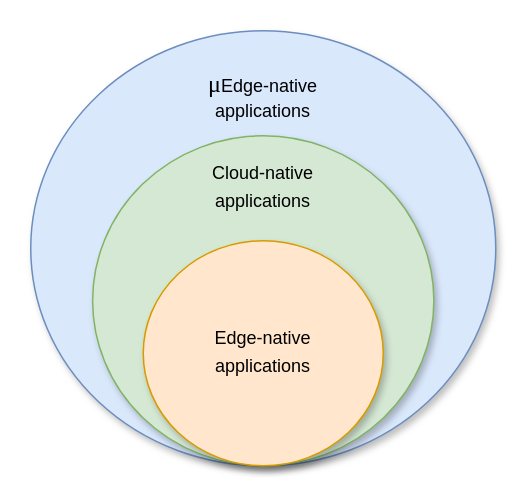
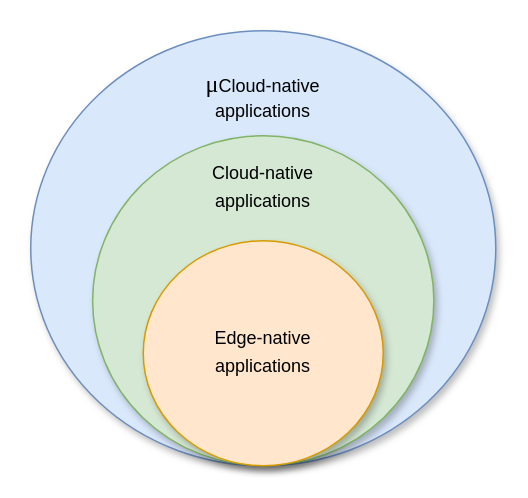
- <mxCell id="9" value="&lt;span style=&quot;font-family: &amp;#34;eurm10&amp;#34; ; font-size: 16px ; text-align: left&quot;&gt;μ&lt;/span&gt;Edge-native" style="text;html=1;strokeColor=none;fillColor=none;align=center;verticalAlign=middle;whiteSpace=wrap;rounded=0;shadow=1;" vertex="1" parent="1"><mxGeometry x="125" y="40" width="100" height="30" as="geometry" /></mxCell>
+ <mxCell id="9" value="&lt;span style=&quot;font-family: &amp;#34;eurm10&amp;#34; ; font-size: 16px ; text-align: left&quot;&gt;μ&lt;/span&gt;Cloud-native" style="text;html=1;strokeColor=none;fillColor=none;align=center;verticalAlign=middle;whiteSpace=wrap;rounded=0;shadow=1;" vertex="1" parent="1"><mxGeometry x="125" y="40" width="100" height="30" as="geometry" /></mxCell>
